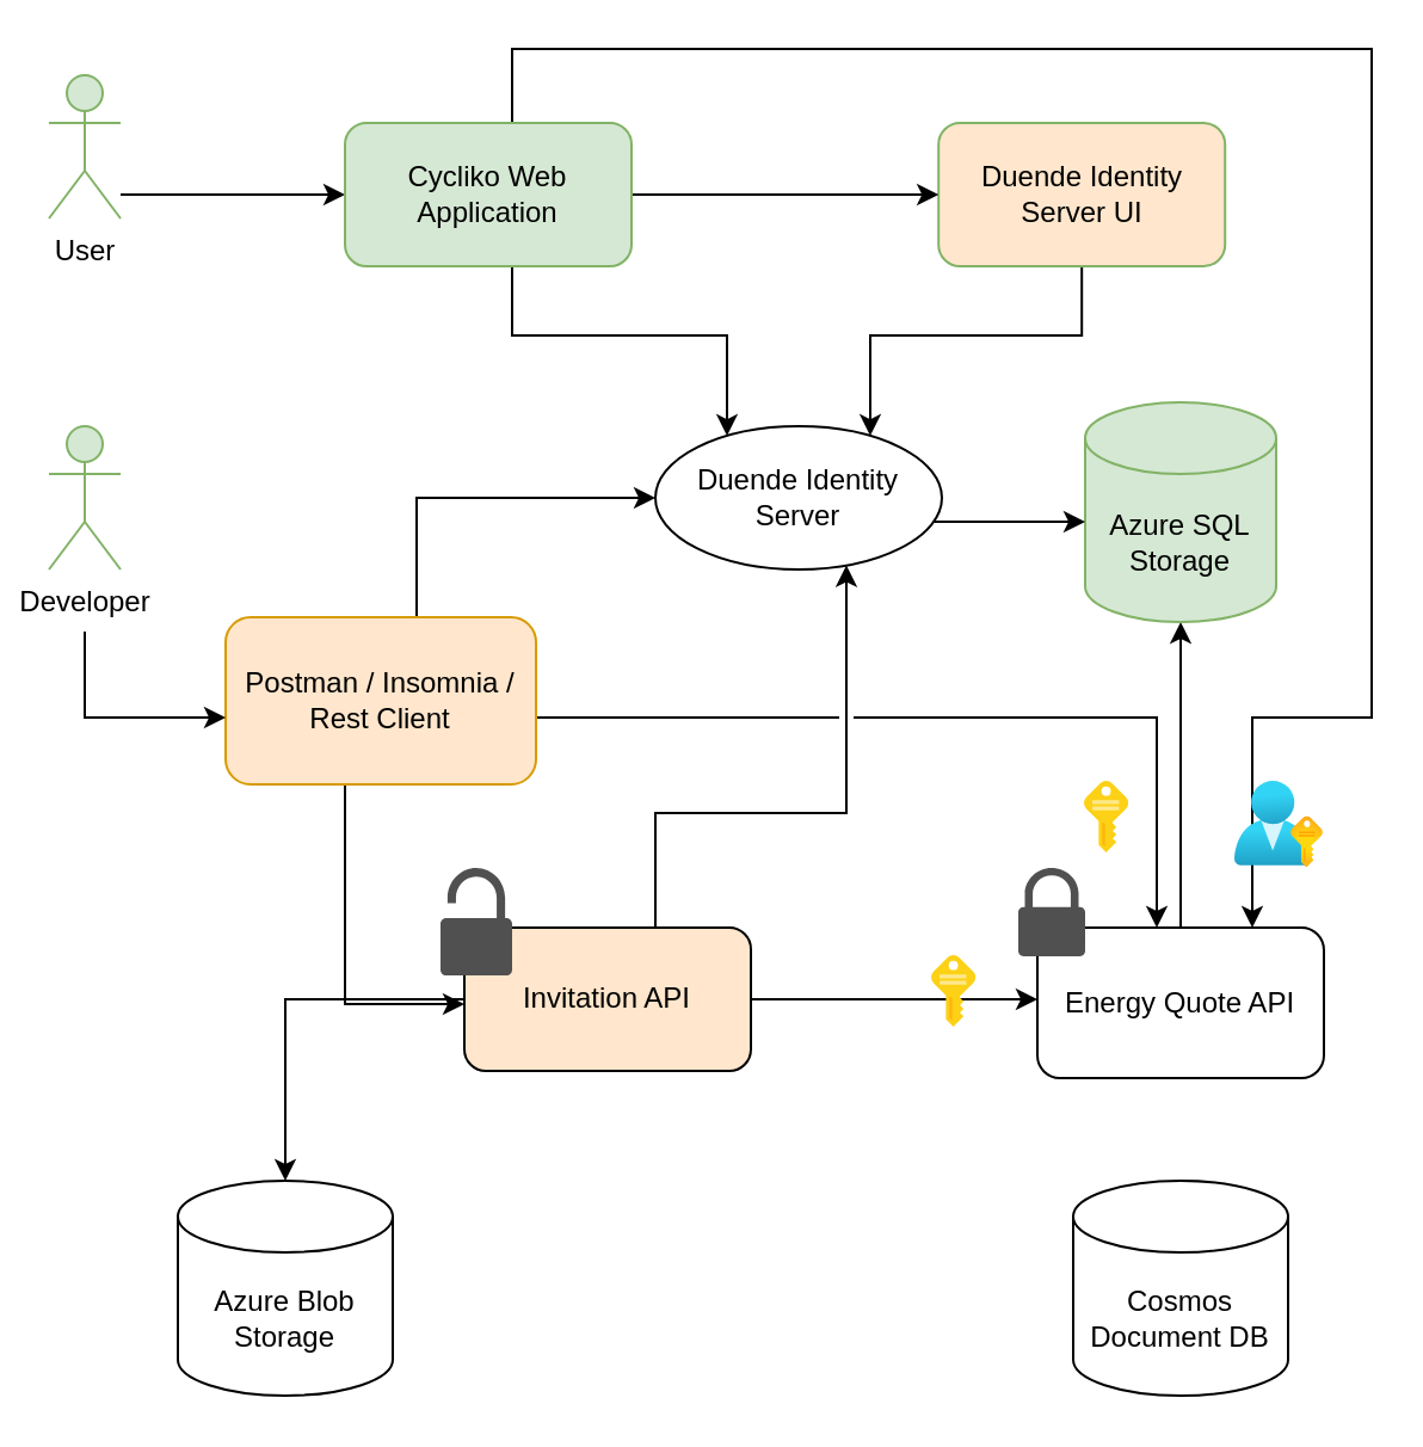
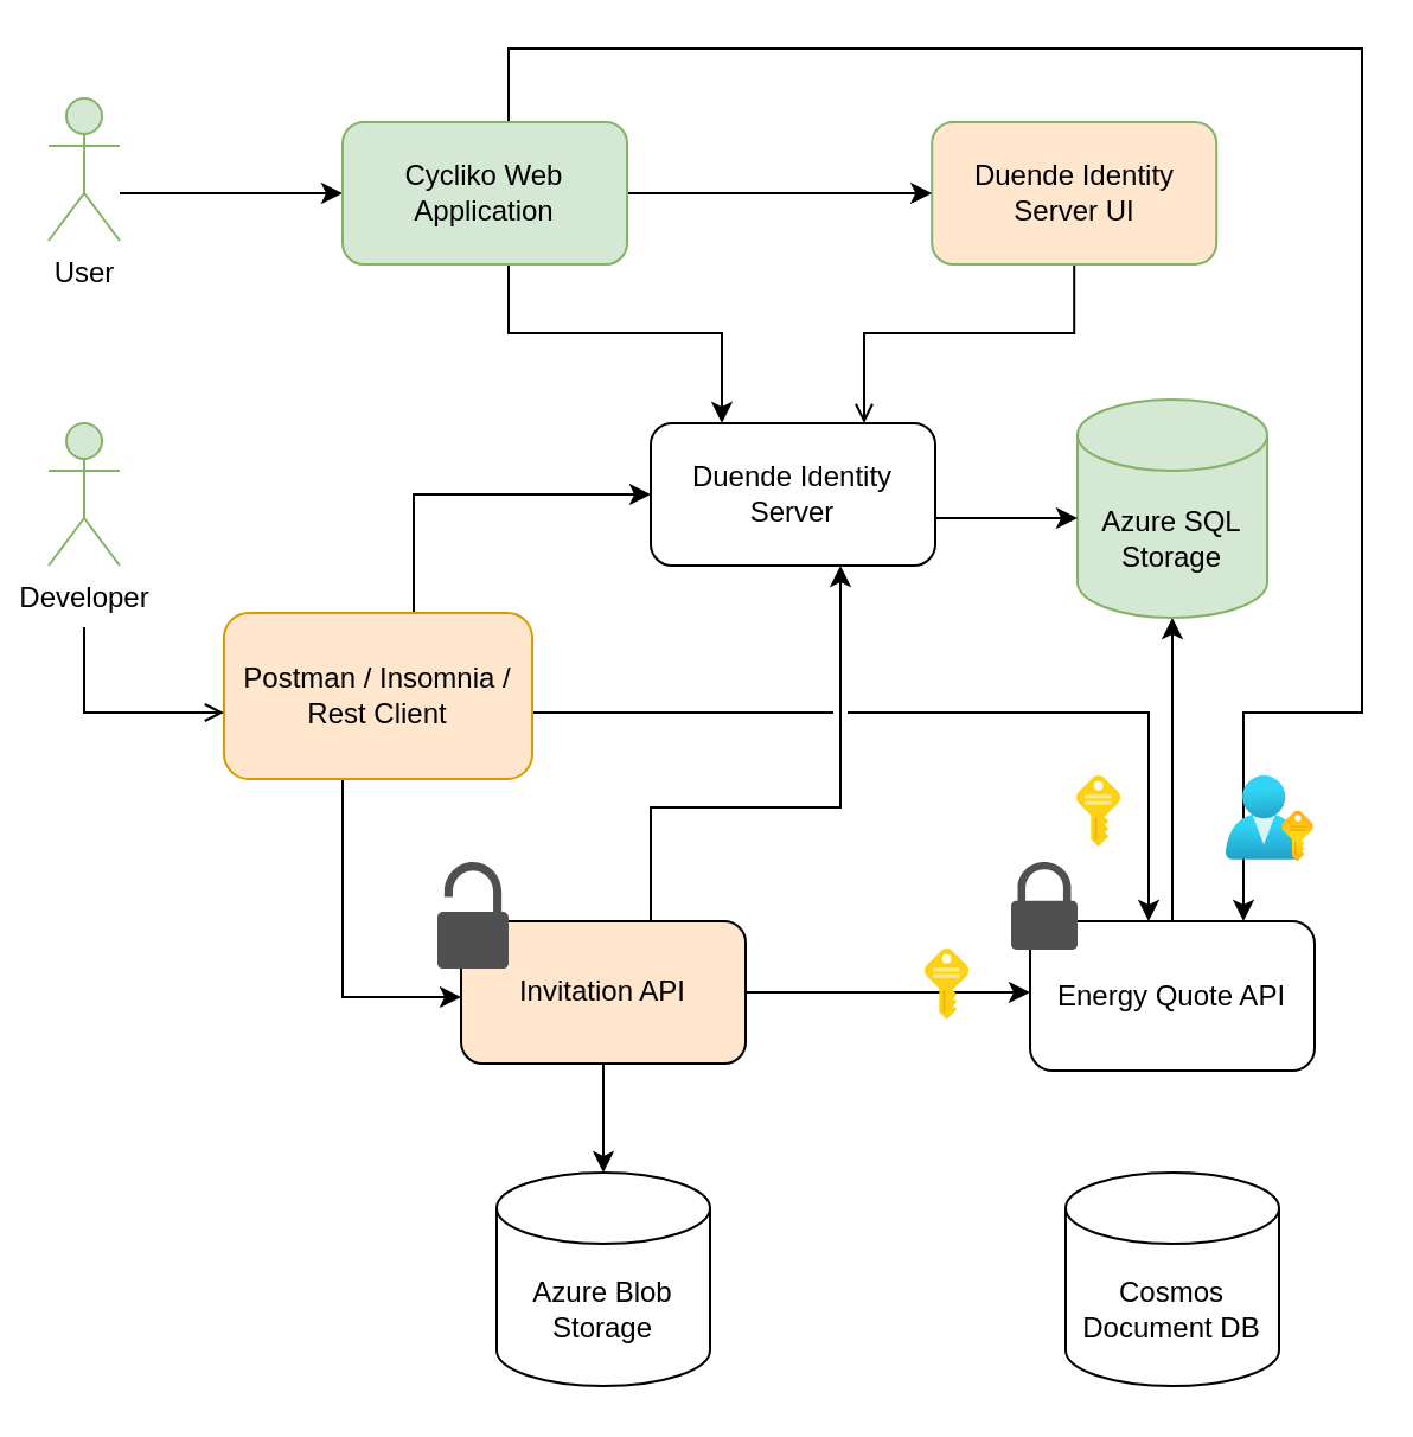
- <mxCell id="7" value="User" style="shape=umlActor;verticalLabelPosition=bottom;verticalAlign=top;html=1;outlineConnect=0;fillColor=#d5e8d4;strokeColor=#82b366;" vertex="1" parent="1"><mxGeometry x="20" y="31" width="30" height="60" as="geometry" /></mxCell>
+ <mxCell id="7" value="User" style="shape=umlActor;verticalLabelPosition=bottom;verticalAlign=top;html=1;outlineConnect=0;fillColor=#d5e8d4;strokeColor=#82b366;" vertex="1" parent="1"><mxGeometry x="20" y="41" width="30" height="60" as="geometry" /></mxCell>
- <mxCell id="21" style="edgeStyle=orthogonalEdgeStyle;rounded=0;orthogonalLoop=1;jettySize=auto;html=1;" edge="1" parent="1" source="22" target="16"><mxGeometry relative="1" as="geometry"><Array as="points"><mxPoint x="453" y="140" /><mxPoint x="364" y="140" /></Array></mxGeometry></mxCell>
+ <mxCell id="21" style="edgeStyle=orthogonalEdgeStyle;rounded=0;orthogonalLoop=1;jettySize=auto;html=1;endArrow=open;" edge="1" parent="1" source="22" target="16"><mxGeometry relative="1" as="geometry"><Array as="points"><mxPoint x="453" y="140" /><mxPoint x="364" y="140" /></Array></mxGeometry></mxCell>
- <mxCell id="16" value="Duende Identity Server" style="ellipse;whiteSpace=wrap;html=1;" vertex="1" parent="1"><mxGeometry x="274" y="178" width="120" height="60" as="geometry" /></mxCell>
+ <mxCell id="16" value="Duende Identity Server" style="rounded=1;whiteSpace=wrap;html=1;" vertex="1" parent="1"><mxGeometry x="274" y="178" width="120" height="60" as="geometry" /></mxCell>
- <mxCell id="30" style="edgeStyle=orthogonalEdgeStyle;rounded=0;orthogonalLoop=1;jettySize=auto;html=1;targetPerimeterSpacing=0;sourcePerimeterSpacing=26;" edge="1" parent="1" source="31" target="11"><mxGeometry relative="1" as="geometry"><Array as="points"><mxPoint x="35" y="300" /></Array></mxGeometry></mxCell>
+ <mxCell id="30" style="edgeStyle=orthogonalEdgeStyle;rounded=0;orthogonalLoop=1;jettySize=auto;html=1;targetPerimeterSpacing=0;sourcePerimeterSpacing=26;endArrow=open;" edge="1" parent="1" source="31" target="11"><mxGeometry relative="1" as="geometry"><Array as="points"><mxPoint x="35" y="300" /></Array></mxGeometry></mxCell>
- <mxCell id="14" value="Azure Blob Storage" style="shape=cylinder3;whiteSpace=wrap;html=1;boundedLbl=1;backgroundOutline=1;size=15;" vertex="1" parent="1"><mxGeometry x="74" y="494" width="90" height="90" as="geometry" /></mxCell>
+ <mxCell id="14" value="Azure Blob Storage" style="shape=cylinder3;whiteSpace=wrap;html=1;boundedLbl=1;backgroundOutline=1;size=15;" vertex="1" parent="1"><mxGeometry x="209" y="494" width="90" height="90" as="geometry" /></mxCell>
